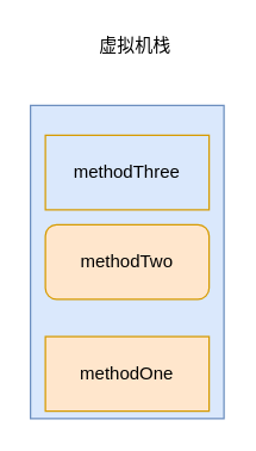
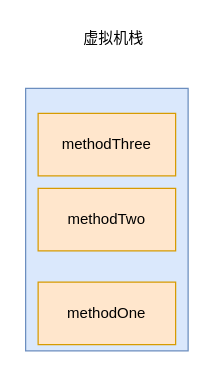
- <mxCell id="5" value="methodThree" style="rounded=0;whiteSpace=wrap;html=1;fillColor=#dae8fc;strokeColor=#d79b00;" vertex="1" parent="1"><mxGeometry x="30" y="90" width="110" height="50" as="geometry" /></mxCell>
+ <mxCell id="5" value="methodThree" style="rounded=0;whiteSpace=wrap;html=1;fillColor=#ffe6cc;strokeColor=#d79b00;" vertex="1" parent="1"><mxGeometry x="30" y="90" width="110" height="50" as="geometry" /></mxCell>
- <mxCell id="4" value="methodTwo" style="whiteSpace=wrap;html=1;fillColor=#ffe6cc;strokeColor=#d79b00;rounded=1;" vertex="1" parent="1"><mxGeometry x="30" y="150" width="110" height="50" as="geometry" /></mxCell>
+ <mxCell id="4" value="methodTwo" style="rounded=0;whiteSpace=wrap;html=1;fillColor=#ffe6cc;strokeColor=#d79b00;" vertex="1" parent="1"><mxGeometry x="30" y="150" width="110" height="50" as="geometry" /></mxCell>
